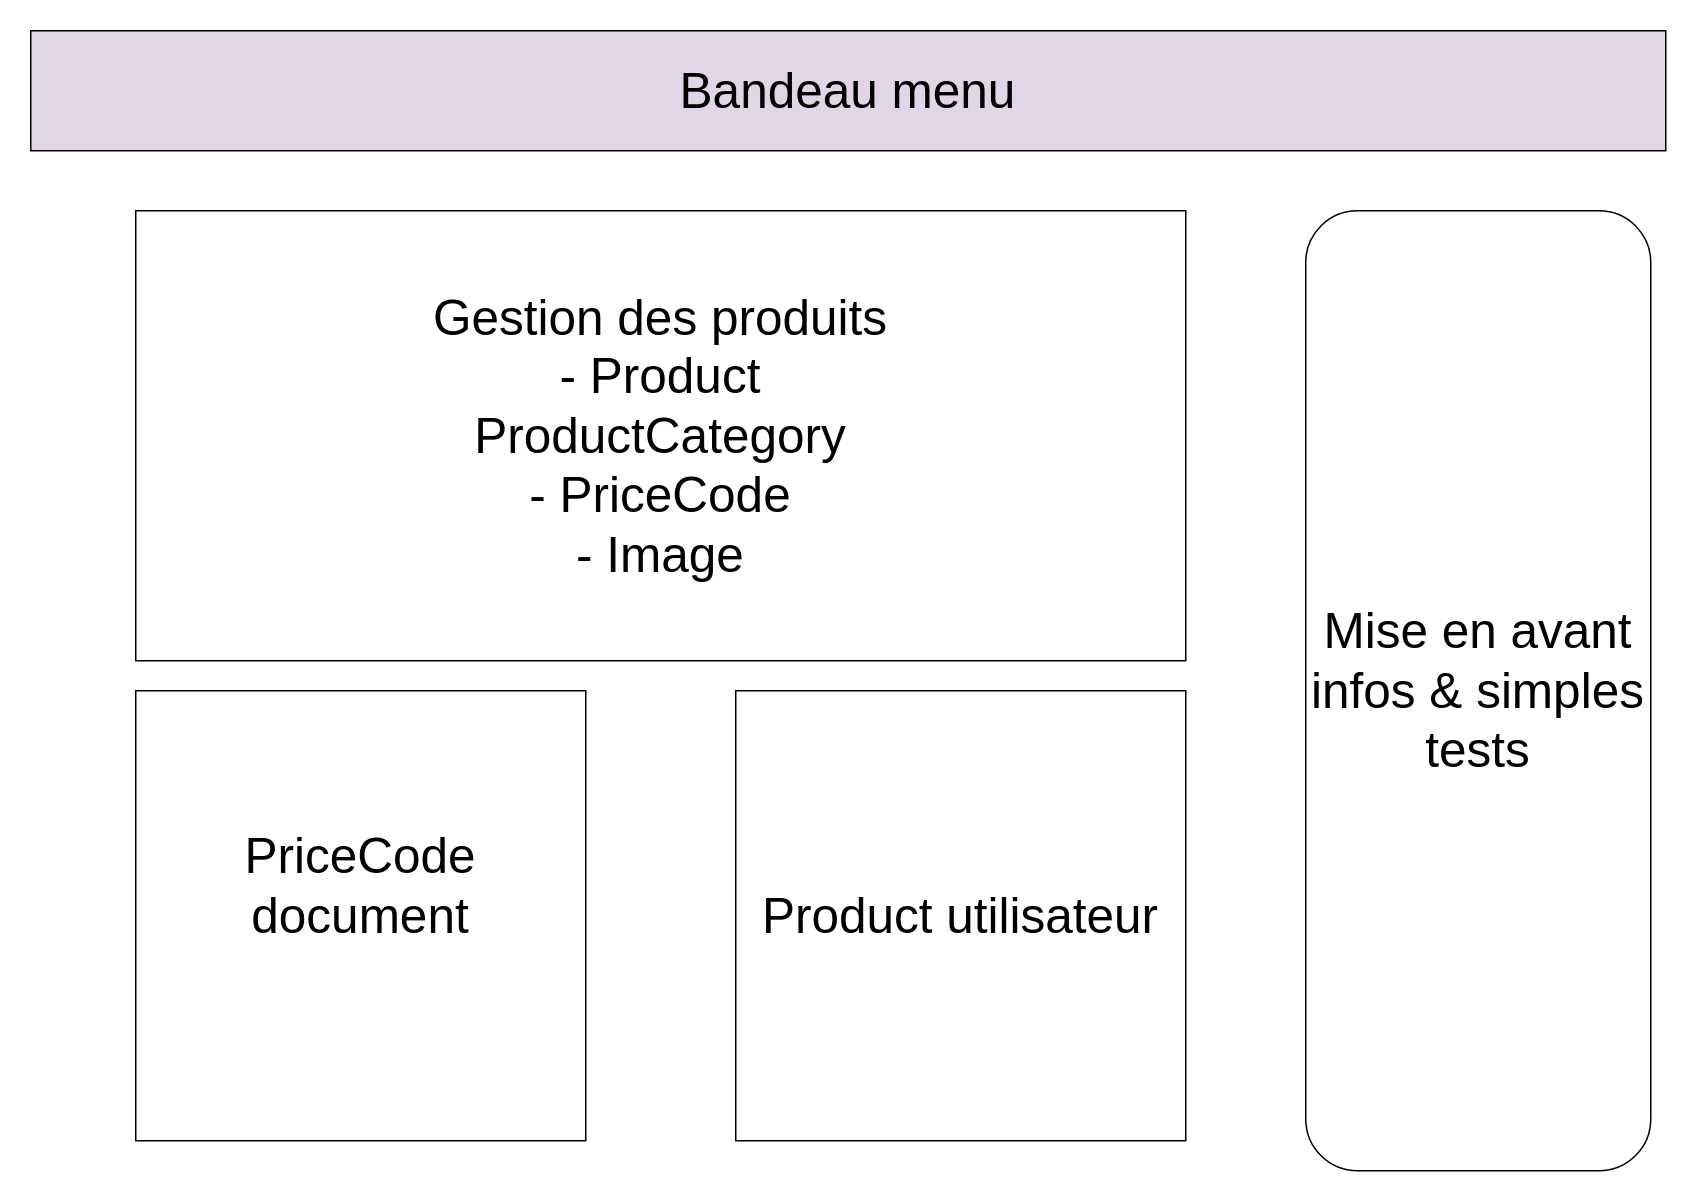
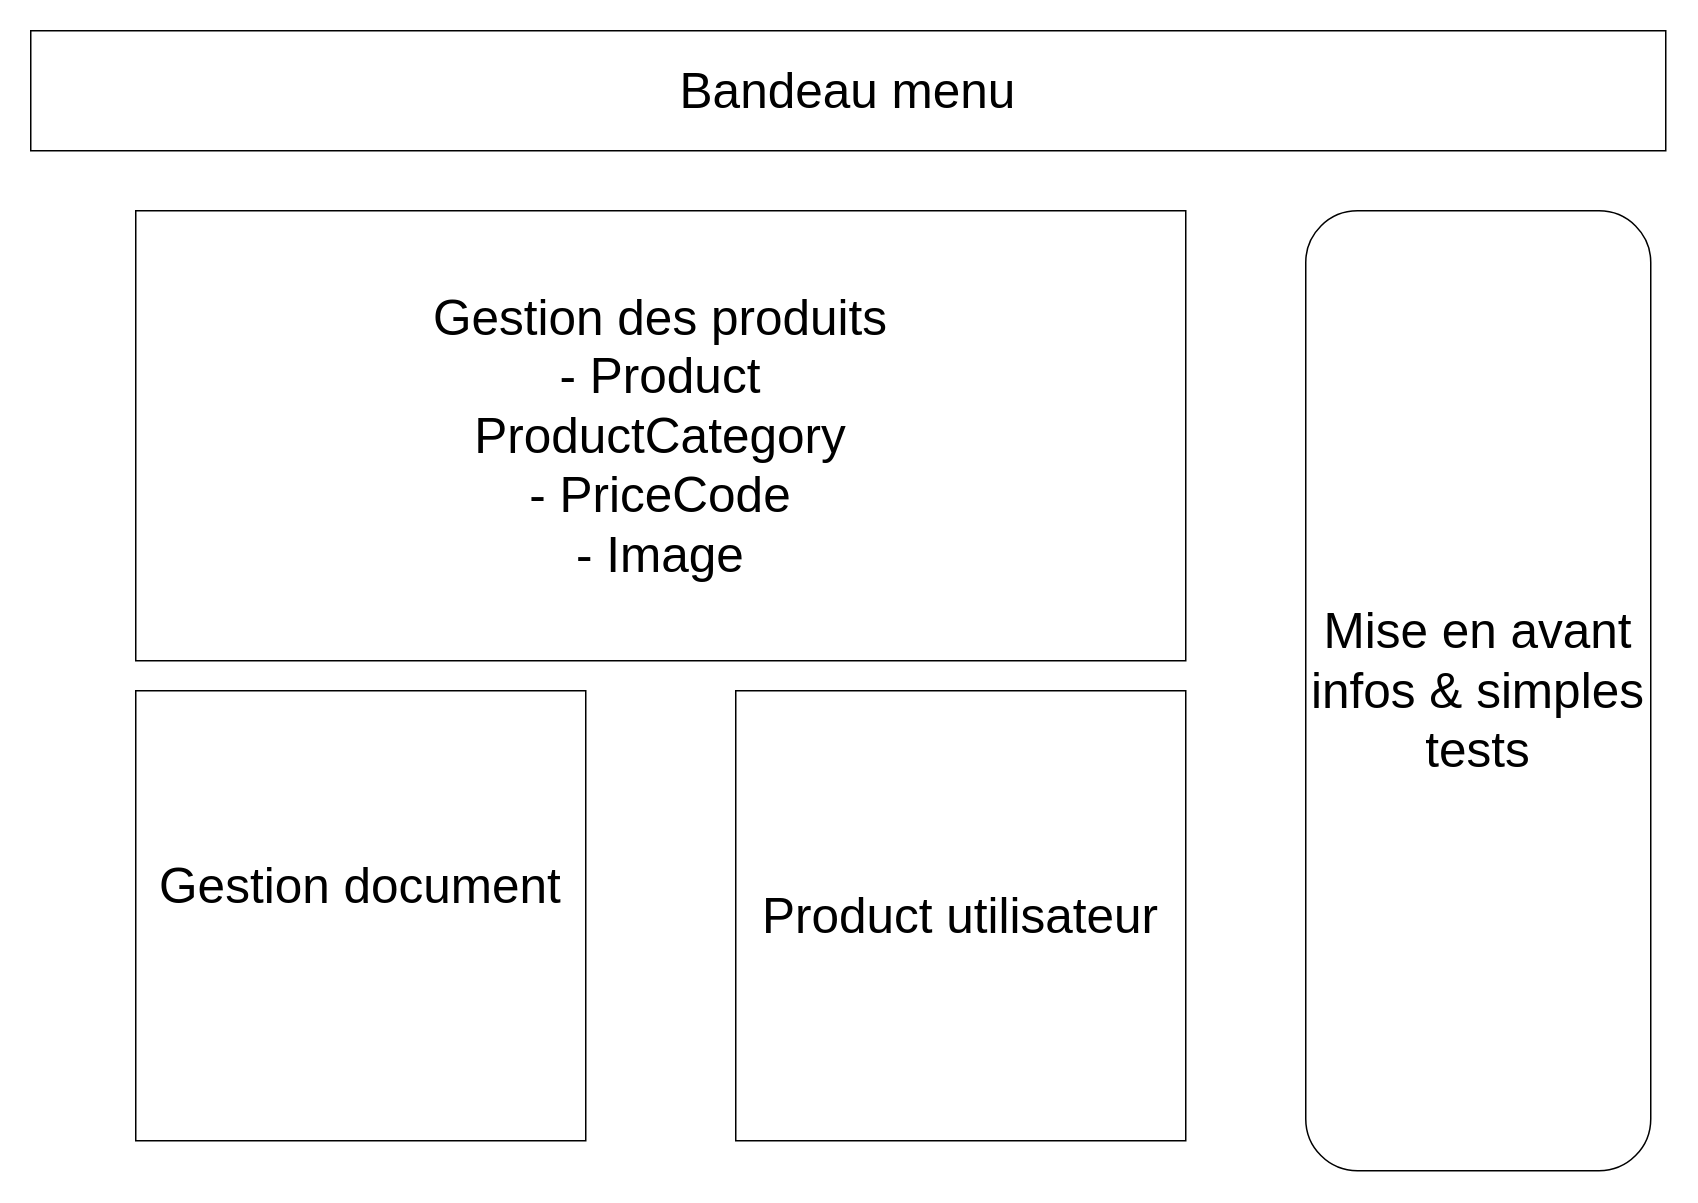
- <mxCell id="2" value="Bandeau menu" style="rounded=0;whiteSpace=wrap;html=1;fontSize=33;fillColor=#e1d5e7;" vertex="1" parent="1"><mxGeometry x="20" y="20" width="1090" height="80" as="geometry" /></mxCell>
+ <mxCell id="2" value="Bandeau menu" style="rounded=0;whiteSpace=wrap;html=1;fontSize=33;" vertex="1" parent="1"><mxGeometry x="20" y="20" width="1090" height="80" as="geometry" /></mxCell>
- <mxCell id="5" value="&lt;div style=&quot;font-size: 33px;&quot;&gt;PriceCode document&lt;/div&gt;&lt;div style=&quot;font-size: 33px;&quot;&gt;&lt;br style=&quot;font-size: 33px;&quot;&gt;&lt;/div&gt;" style="whiteSpace=wrap;html=1;aspect=fixed;fontSize=33;" vertex="1" parent="1"><mxGeometry x="90" y="460" width="300" height="300" as="geometry" /></mxCell>
+ <mxCell id="5" value="&lt;div style=&quot;font-size: 33px;&quot;&gt;Gestion document&lt;/div&gt;&lt;div style=&quot;font-size: 33px;&quot;&gt;&lt;br style=&quot;font-size: 33px;&quot;&gt;&lt;/div&gt;" style="whiteSpace=wrap;html=1;aspect=fixed;fontSize=33;" vertex="1" parent="1"><mxGeometry x="90" y="460" width="300" height="300" as="geometry" /></mxCell>
